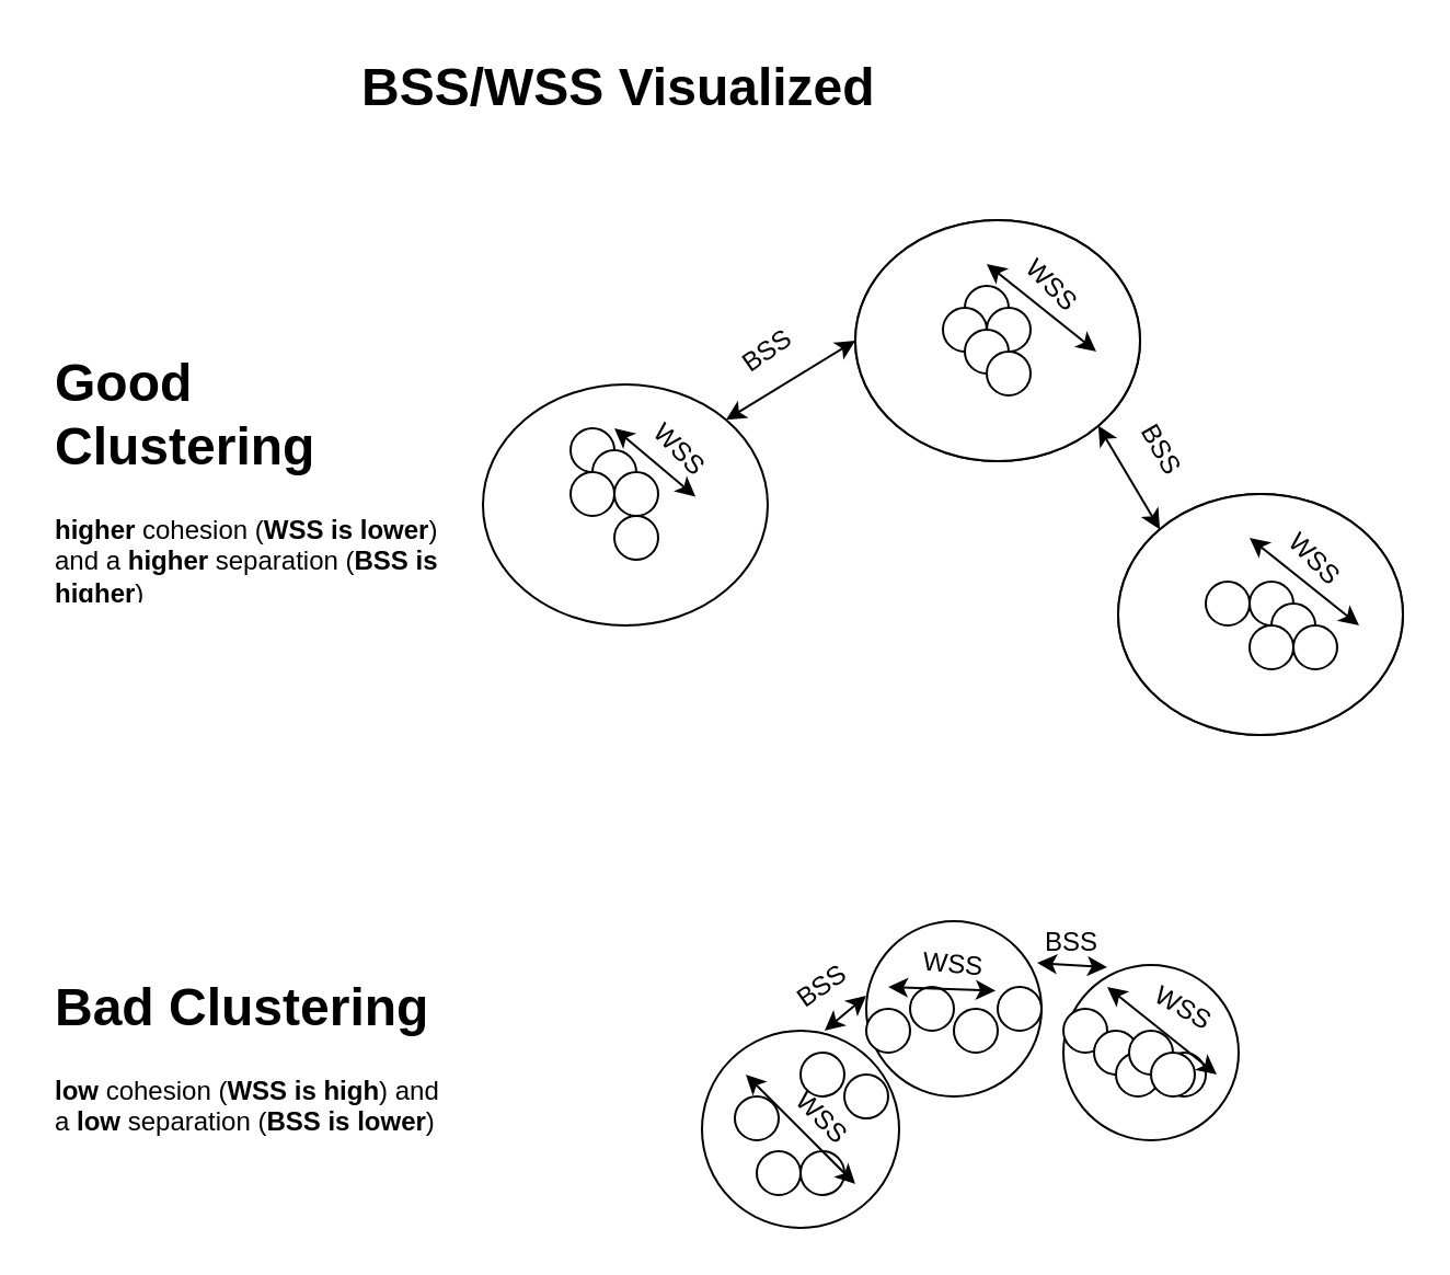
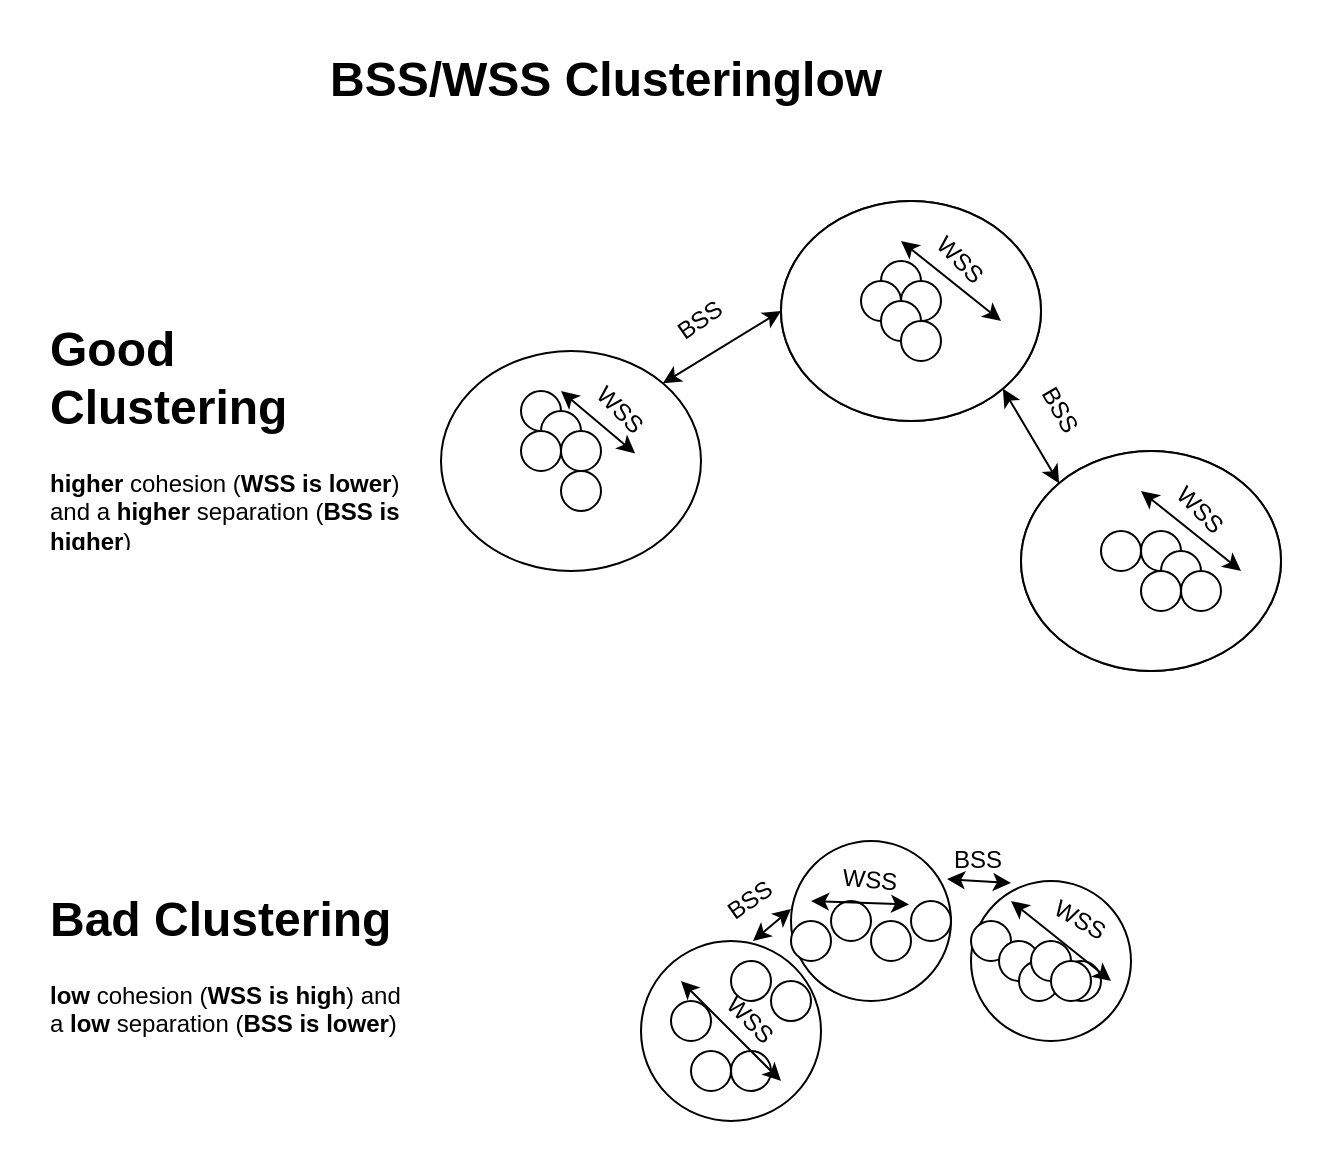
- <mxCell id="77" value="&lt;h1&gt;BSS/WSS Visualized&lt;/h1&gt;&lt;p&gt;&lt;br&gt;&lt;/p&gt;" style="text;html=1;strokeColor=none;fillColor=none;spacing=5;spacingTop=-20;whiteSpace=wrap;overflow=hidden;rounded=0;" vertex="1" parent="1"><mxGeometry x="160" y="20" width="320" height="120" as="geometry" /></mxCell>
+ <mxCell id="77" value="&lt;h1&gt;BSS/WSS Clusteringlow&lt;/h1&gt;&lt;p&gt;&lt;br&gt;&lt;/p&gt;" style="text;html=1;strokeColor=none;fillColor=none;spacing=5;spacingTop=-20;whiteSpace=wrap;overflow=hidden;rounded=0;" vertex="1" parent="1"><mxGeometry x="160" y="20" width="320" height="120" as="geometry" /></mxCell>
